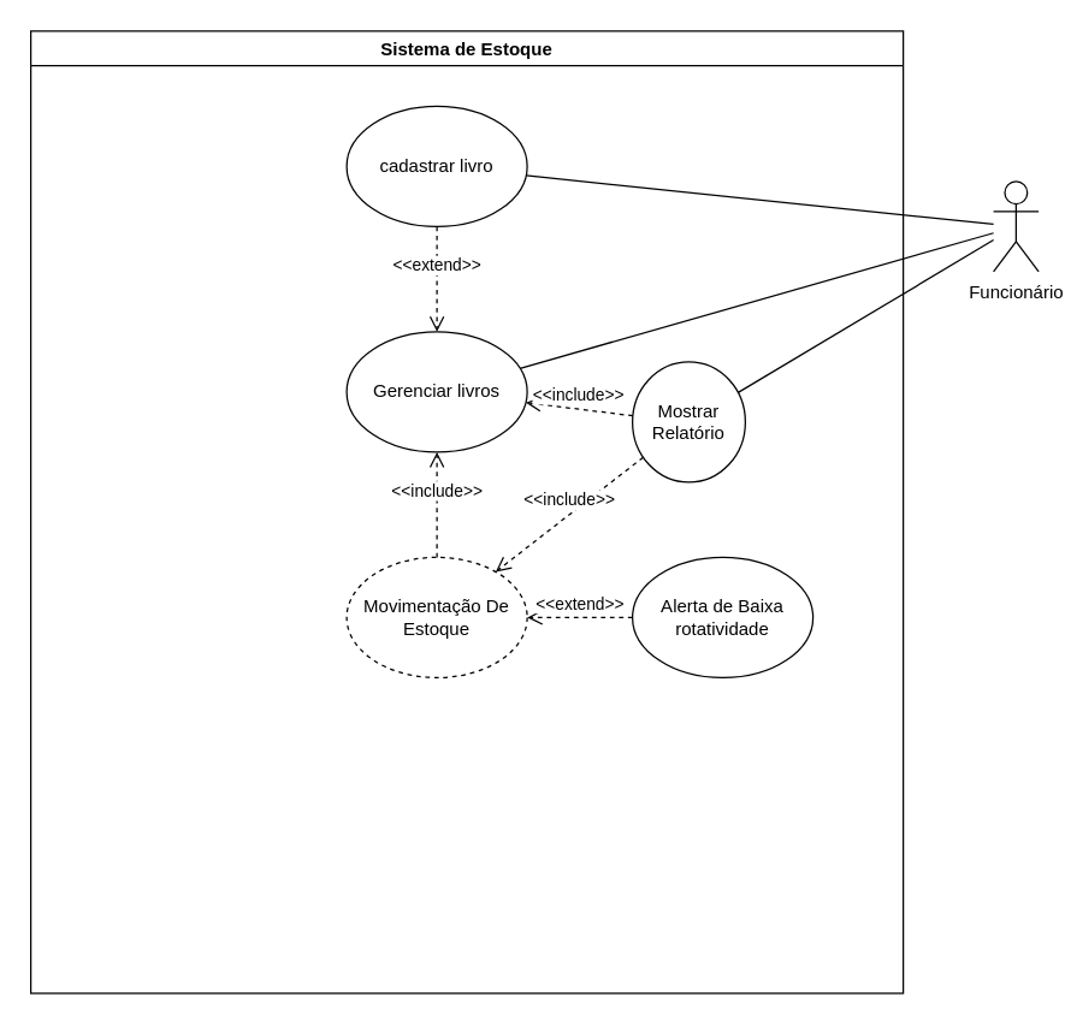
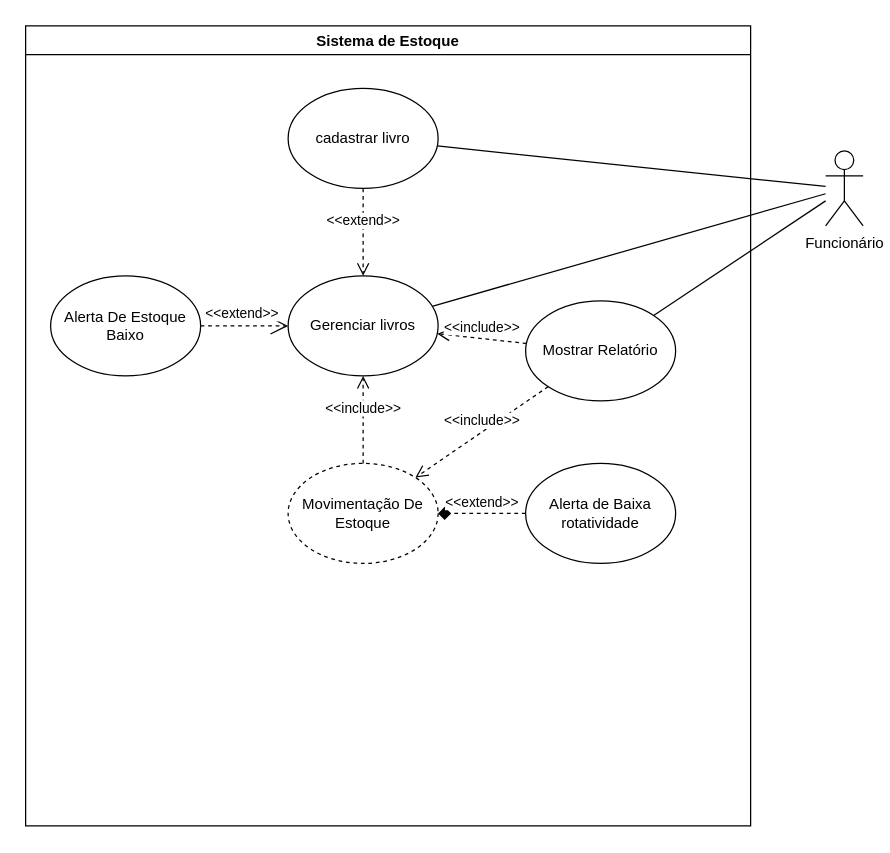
+ <mxCell id="14" value="Alerta De Estoque Baixo" style="ellipse;whiteSpace=wrap;html=1;" parent="11" vertex="1"><mxGeometry x="20" y="200" width="120" height="80" as="geometry" /></mxCell>
+ <mxCell id="6" value="&amp;lt;&amp;lt;extend&amp;gt;&amp;gt;" style="endArrow=open;endSize=12;dashed=1;html=1;rounded=0;" parent="1" source="14" target="3" edge="1"><mxGeometry x="-0.062" y="10" width="160" relative="1" as="geometry"><mxPoint x="214" y="570" as="sourcePoint" /><mxPoint x="374" y="570" as="targetPoint" /><mxPoint as="offset" /></mxGeometry></mxCell>
- <mxCell id="15" value="Mostrar Relatório" style="ellipse;whiteSpace=wrap;html=1;" vertex="1" parent="11"><mxGeometry x="400" y="220" width="75" height="80" as="geometry" /></mxCell>
+ <mxCell id="15" value="Mostrar Relatório" style="ellipse;whiteSpace=wrap;html=1;" vertex="1" parent="11"><mxGeometry x="400" y="220" width="120" height="80" as="geometry" /></mxCell>
- <mxCell id="5" value="&amp;lt;&amp;lt;extend&amp;gt;&amp;gt;" style="html=1;verticalAlign=bottom;endArrow=open;dashed=1;endSize=8;curved=0;rounded=0;" parent="1" source="12" target="4" edge="1"><mxGeometry relative="1" as="geometry"><mxPoint x="500" y="520" as="sourcePoint" /><mxPoint x="420" y="520" as="targetPoint" /></mxGeometry></mxCell>
+ <mxCell id="5" value="&amp;lt;&amp;lt;extend&amp;gt;&amp;gt;" style="html=1;verticalAlign=bottom;endArrow=diamond;dashed=1;endSize=8;curved=0;rounded=0;" parent="1" source="12" target="4" edge="1"><mxGeometry relative="1" as="geometry"><mxPoint x="500" y="520" as="sourcePoint" /><mxPoint x="420" y="520" as="targetPoint" /></mxGeometry></mxCell>
